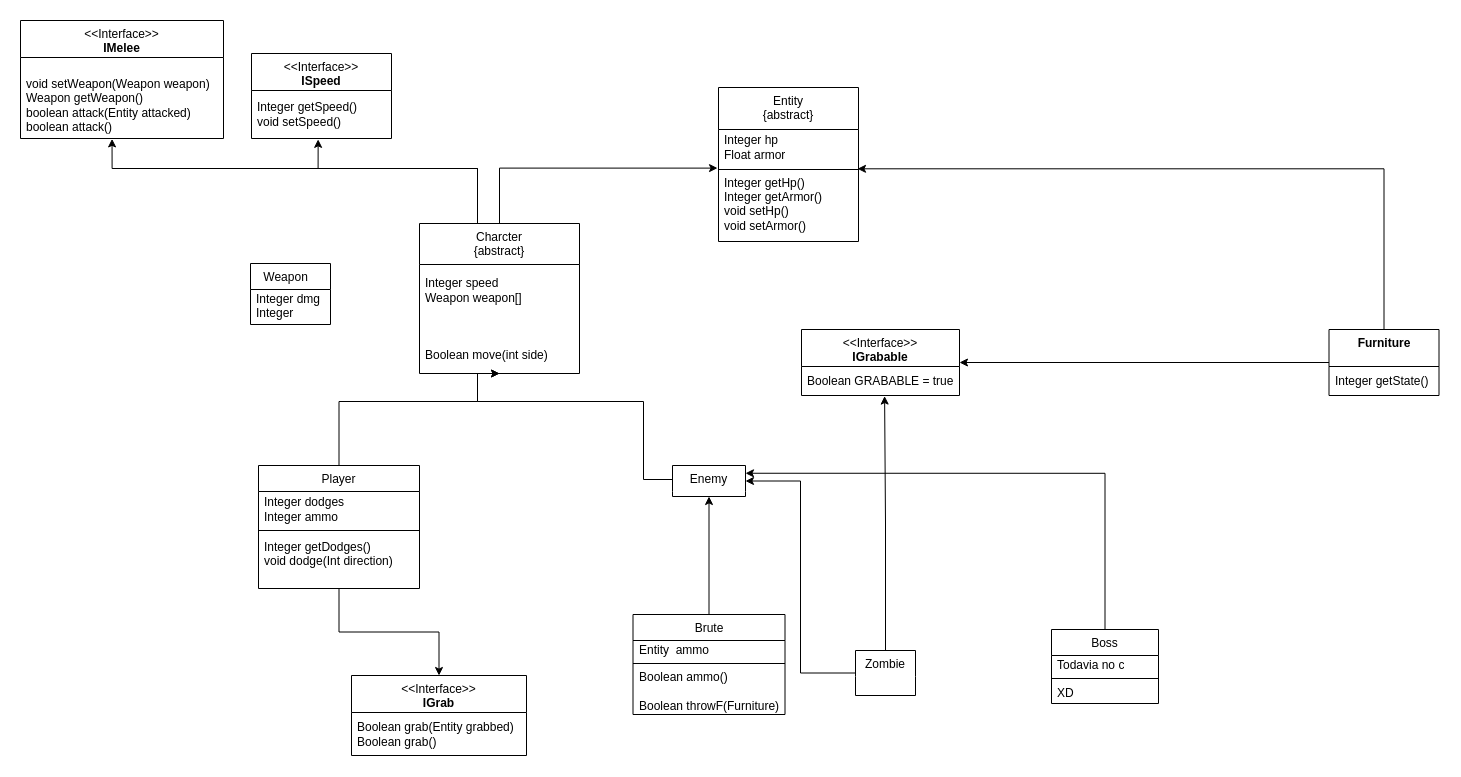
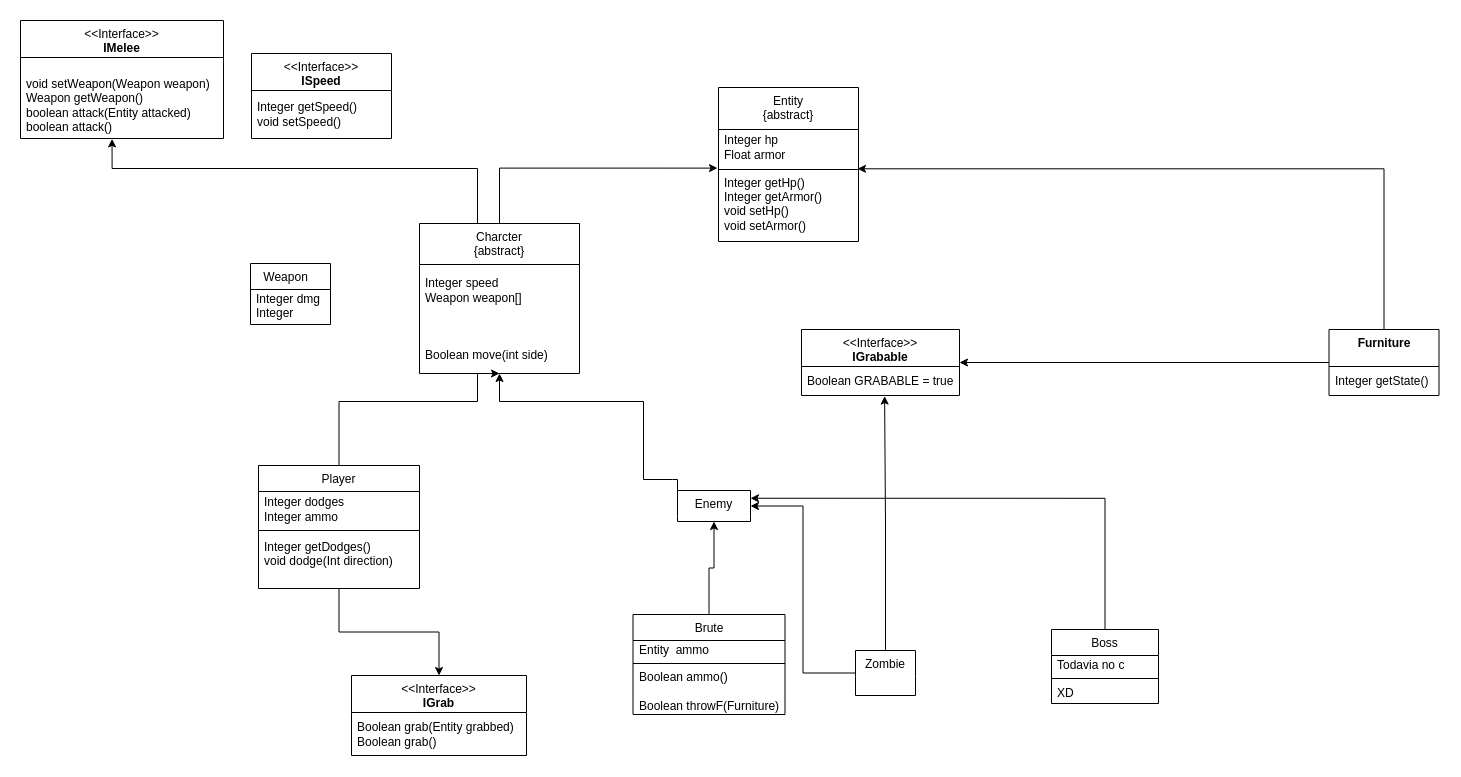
- <mxCell id="6" style="edgeStyle=orthogonalEdgeStyle;rounded=0;orthogonalLoop=1;jettySize=auto;html=1;entryX=0.476;entryY=1.018;entryDx=0;entryDy=0;entryPerimeter=0;" parent="1" source="9" target="14" edge="1"><mxGeometry relative="1" as="geometry"><mxPoint x="240" y="379" as="targetPoint" /><Array as="points"><mxPoint x="477" y="168" /><mxPoint x="317" y="168" /></Array></mxGeometry></mxCell>
- <mxCell id="24" value="Enemy" style="swimlane;fontStyle=0;align=center;verticalAlign=top;childLayout=stackLayout;horizontal=1;startSize=26;horizontalStack=0;resizeParent=1;resizeParentMax=0;resizeLast=0;collapsible=0;marginBottom=0;html=1;whiteSpace=wrap;swimlaneLine=0;" parent="1" vertex="1"><mxGeometry x="672" y="465" width="73" height="31" as="geometry" /></mxCell>
+ <mxCell id="24" value="Enemy" style="swimlane;fontStyle=0;align=center;verticalAlign=top;childLayout=stackLayout;horizontal=1;startSize=26;horizontalStack=0;resizeParent=1;resizeParentMax=0;resizeLast=0;collapsible=0;marginBottom=0;html=1;whiteSpace=wrap;swimlaneLine=0;" parent="1" vertex="1"><mxGeometry x="677" y="490" width="73" height="31" as="geometry" /></mxCell>
